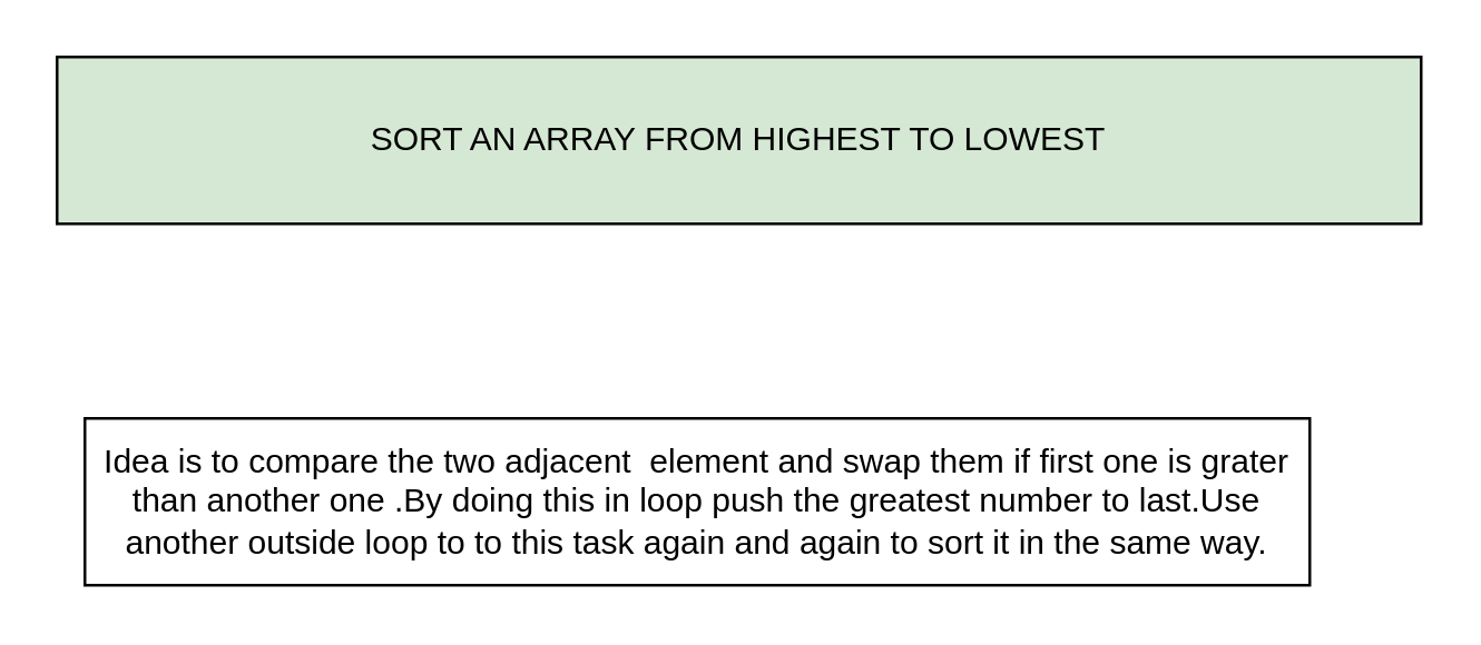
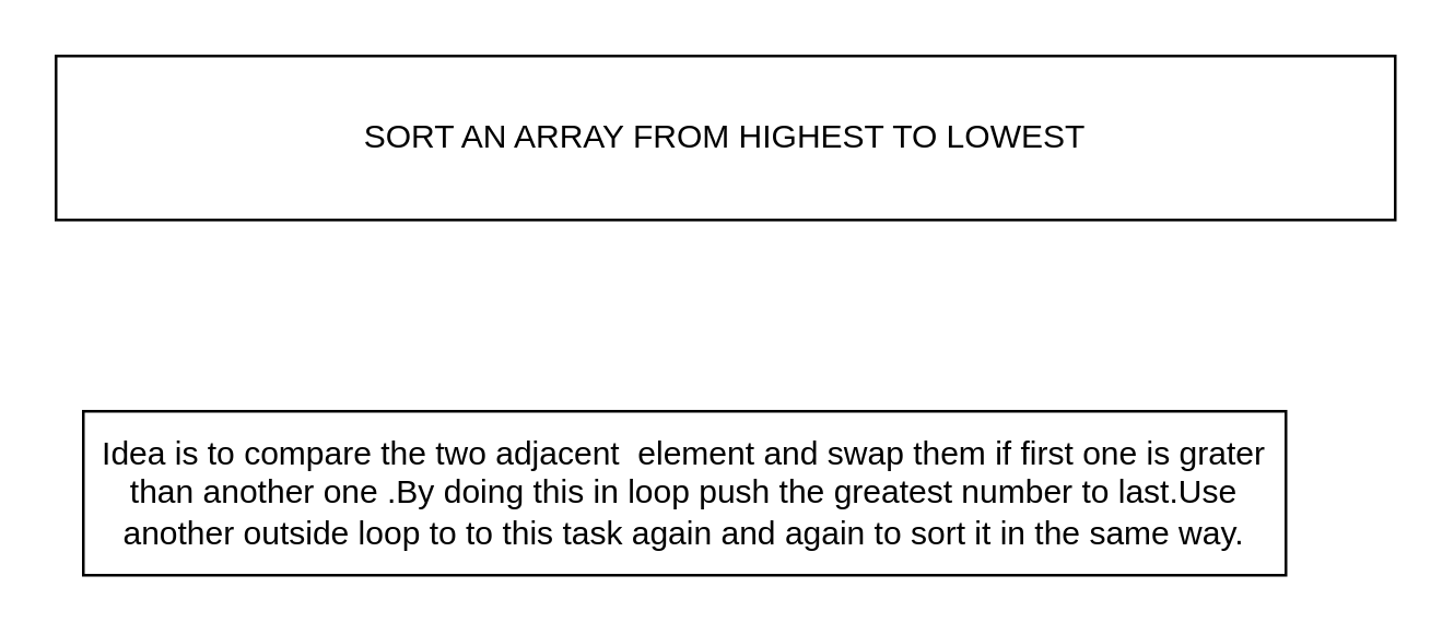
- <mxCell id="2" value="SORT AN ARRAY FROM HIGHEST TO LOWEST" style="rounded=0;whiteSpace=wrap;html=1;fillColor=#d5e8d4;" parent="1" vertex="1"><mxGeometry x="20" y="20" width="490" height="60" as="geometry" /></mxCell>
+ <mxCell id="2" value="SORT AN ARRAY FROM HIGHEST TO LOWEST" style="rounded=0;whiteSpace=wrap;html=1;" parent="1" vertex="1"><mxGeometry x="20" y="20" width="490" height="60" as="geometry" /></mxCell>
